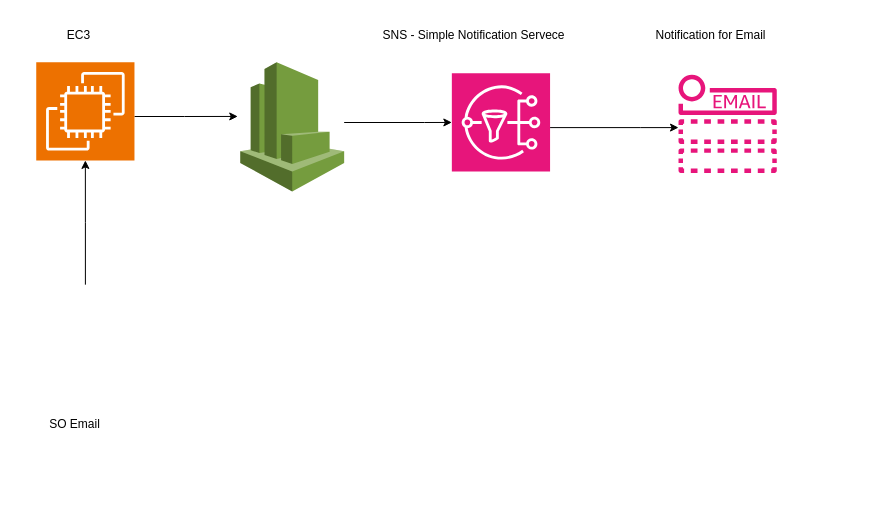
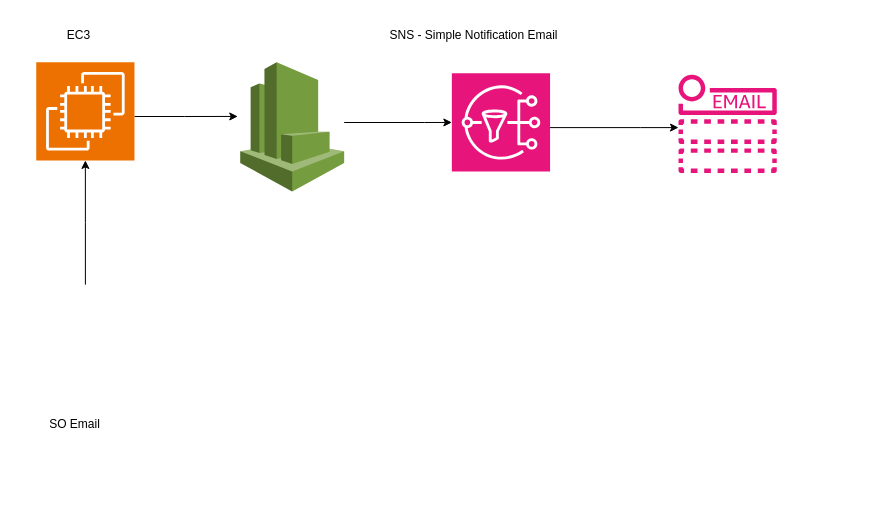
- <mxCell id="12" value="SNS - Simple Notification Servece" style="text;html=1;align=center;verticalAlign=middle;resizable=0;points=[];autosize=1;strokeColor=none;fillColor=none;" vertex="1" parent="2"><mxGeometry x="283.218" y="-55" width="210" height="30" as="geometry" /></mxCell>
+ <mxCell id="12" value="SNS - Simple Notification Email" style="text;html=1;align=center;verticalAlign=middle;resizable=0;points=[];autosize=1;strokeColor=none;fillColor=none;" vertex="1" parent="2"><mxGeometry x="283.218" y="-55" width="210" height="30" as="geometry" /></mxCell>
- <mxCell id="13" value="Notification for Email" style="text;html=1;align=center;verticalAlign=middle;resizable=0;points=[];autosize=1;strokeColor=none;fillColor=none;" vertex="1" parent="2"><mxGeometry x="560.281" y="-55" width="130" height="30" as="geometry" /></mxCell>
